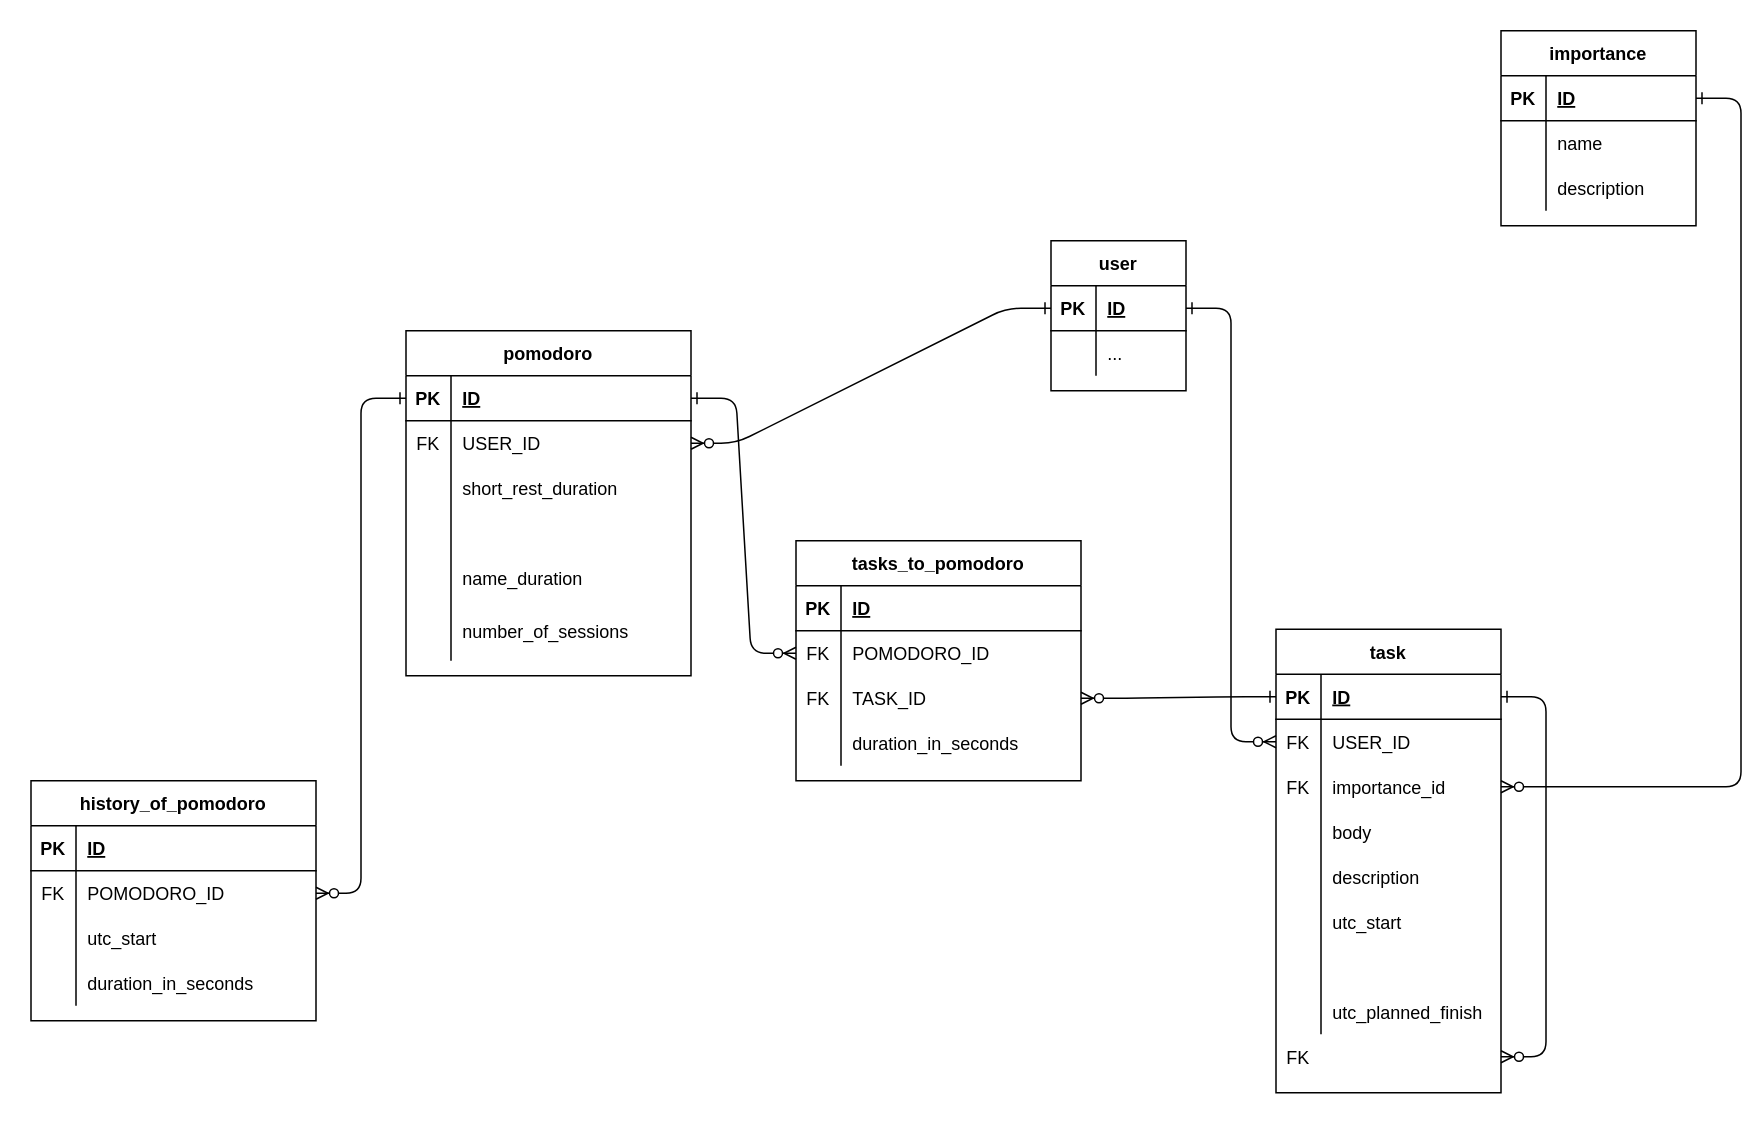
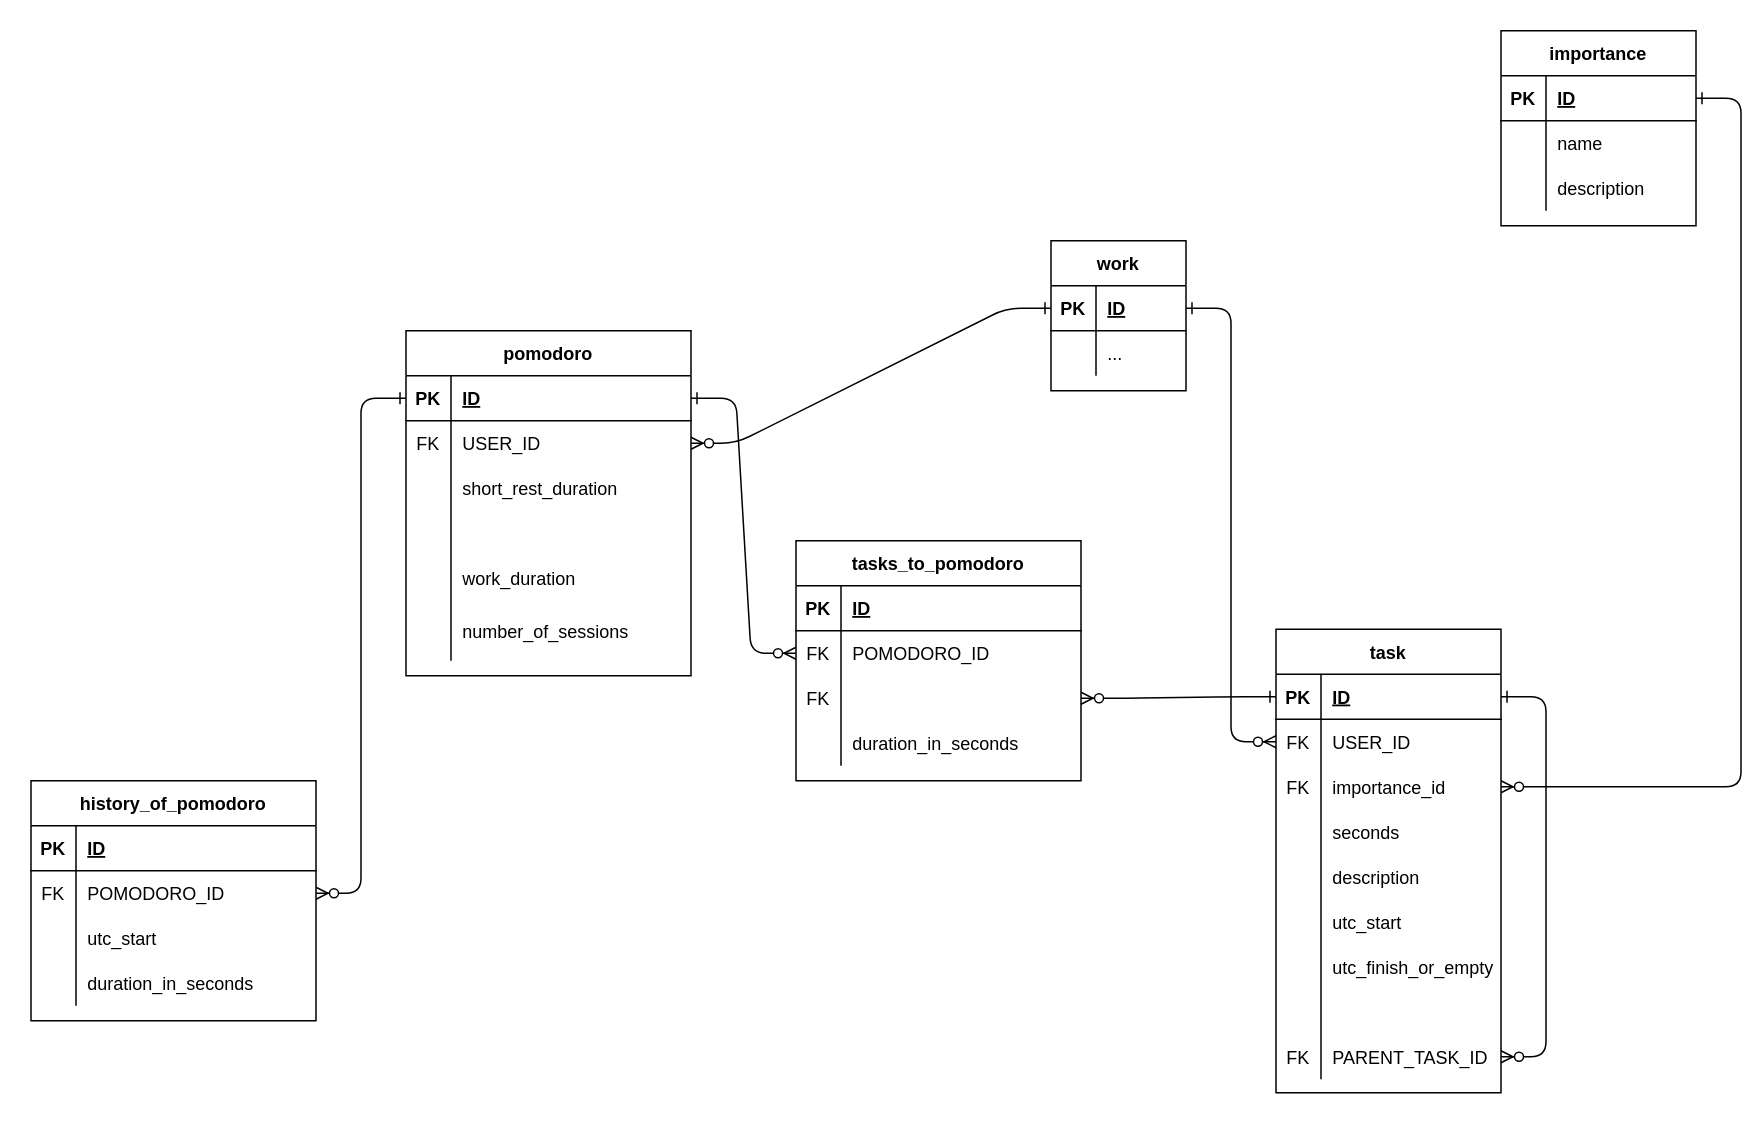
- <mxCell id="2" value="user" style="shape=table;startSize=30;container=1;collapsible=1;childLayout=tableLayout;fixedRows=1;rowLines=0;fontStyle=1;align=center;resizeLast=1;" vertex="1" parent="1"><mxGeometry x="700" y="160" width="90" height="100" as="geometry" /></mxCell>
+ <mxCell id="2" value="work" style="shape=table;startSize=30;container=1;collapsible=1;childLayout=tableLayout;fixedRows=1;rowLines=0;fontStyle=1;align=center;resizeLast=1;" vertex="1" parent="1"><mxGeometry x="700" y="160" width="90" height="100" as="geometry" /></mxCell>
- <mxCell id="23" value="name_duration" style="shape=partialRectangle;overflow=hidden;connectable=0;fillColor=none;top=0;left=0;bottom=0;right=0;align=left;spacingLeft=6;" vertex="1" parent="21"><mxGeometry x="30" width="160" height="30" as="geometry"><mxRectangle width="160" height="30" as="alternateBounds" /></mxGeometry></mxCell>
+ <mxCell id="23" value="work_duration" style="shape=partialRectangle;overflow=hidden;connectable=0;fillColor=none;top=0;left=0;bottom=0;right=0;align=left;spacingLeft=6;" vertex="1" parent="21"><mxGeometry x="30" width="160" height="30" as="geometry"><mxRectangle width="160" height="30" as="alternateBounds" /></mxGeometry></mxCell>
- <mxCell id="92" value="TASK_ID" style="shape=partialRectangle;overflow=hidden;connectable=0;fillColor=none;top=0;left=0;bottom=0;right=0;align=left;spacingLeft=6;" vertex="1" parent="90"><mxGeometry x="30" width="160" height="30" as="geometry"><mxRectangle width="160" height="30" as="alternateBounds" /></mxGeometry></mxCell>
- <mxCell id="54" value="body" style="shape=partialRectangle;overflow=hidden;connectable=0;fillColor=none;top=0;left=0;bottom=0;right=0;align=left;spacingLeft=6;" vertex="1" parent="52"><mxGeometry x="30" width="120" height="30" as="geometry"><mxRectangle width="120" height="30" as="alternateBounds" /></mxGeometry></mxCell>
+ <mxCell id="54" value="seconds" style="shape=partialRectangle;overflow=hidden;connectable=0;fillColor=none;top=0;left=0;bottom=0;right=0;align=left;spacingLeft=6;" vertex="1" parent="52"><mxGeometry x="30" width="120" height="30" as="geometry"><mxRectangle width="120" height="30" as="alternateBounds" /></mxGeometry></mxCell>
+ <mxCell id="63" value="utc_finish_or_empty" style="shape=partialRectangle;overflow=hidden;connectable=0;fillColor=none;top=0;left=0;bottom=0;right=0;align=left;spacingLeft=6;" vertex="1" parent="61"><mxGeometry x="30" width="120" height="30" as="geometry"><mxRectangle width="120" height="30" as="alternateBounds" /></mxGeometry></mxCell>
- <mxCell id="66" value="utc_planned_finish" style="shape=partialRectangle;overflow=hidden;connectable=0;fillColor=none;top=0;left=0;bottom=0;right=0;align=left;spacingLeft=6;" vertex="1" parent="64"><mxGeometry x="30" width="120" height="30" as="geometry"><mxRectangle width="120" height="30" as="alternateBounds" /></mxGeometry></mxCell>
+ <mxCell id="69" value="PARENT_TASK_ID" style="shape=partialRectangle;overflow=hidden;connectable=0;fillColor=none;top=0;left=0;bottom=0;right=0;align=left;spacingLeft=6;" vertex="1" parent="67"><mxGeometry x="30" width="120" height="30" as="geometry"><mxRectangle width="120" height="30" as="alternateBounds" /></mxGeometry></mxCell>
